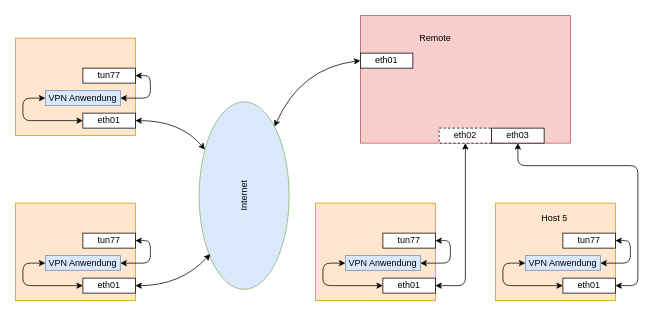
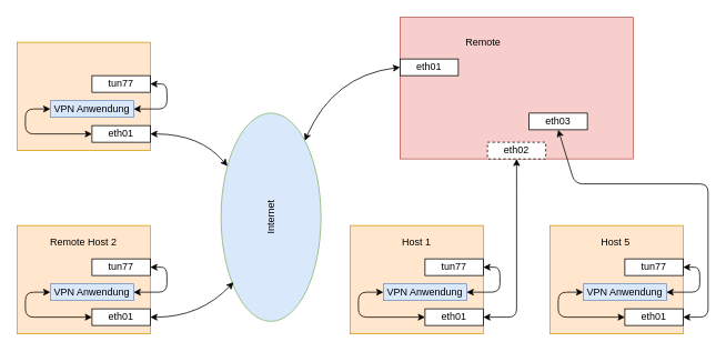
- <mxCell id="34" value="eth03" style="rounded=0;whiteSpace=wrap;html=1;" parent="1" vertex="1"><mxGeometry x="655" y="170" width="70" height="20" as="geometry" /></mxCell>
+ <mxCell id="34" value="eth03" style="rounded=0;whiteSpace=wrap;html=1;" parent="1" vertex="1"><mxGeometry x="635" y="135" width="70" height="20" as="geometry" /></mxCell>
+ <mxCell id="14" value="Remote Host 2" style="text;html=1;strokeColor=none;fillColor=none;align=center;verticalAlign=middle;whiteSpace=wrap;rounded=0;" parent="1" vertex="1"><mxGeometry x="55" y="280" width="90" height="20" as="geometry" /></mxCell>
+ <mxCell id="21" value="Host 1" style="text;html=1;strokeColor=none;fillColor=none;align=center;verticalAlign=middle;whiteSpace=wrap;rounded=0;" parent="1" vertex="1"><mxGeometry x="455" y="280" width="90" height="20" as="geometry" /></mxCell>
